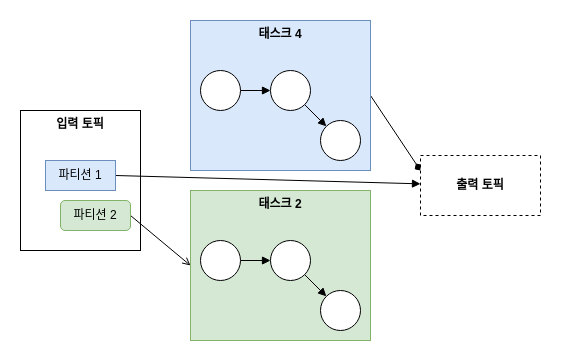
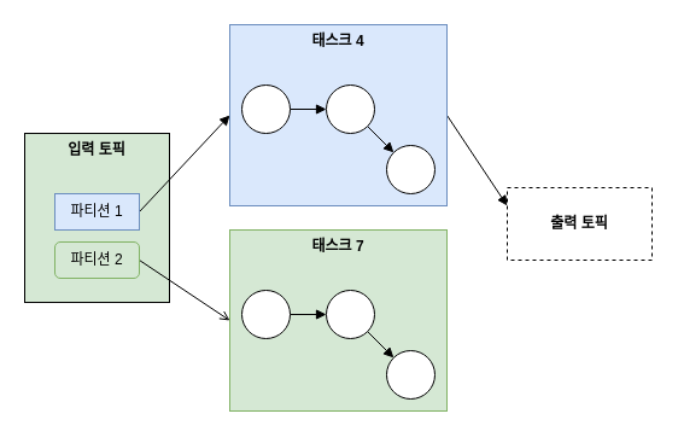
- <mxCell id="2" value="입력 토픽" style="rounded=0;whiteSpace=wrap;html=1;verticalAlign=top;fontStyle=1" vertex="1" parent="1"><mxGeometry x="20" y="110" width="120" height="140" as="geometry" /></mxCell>
+ <mxCell id="2" value="입력 토픽" style="rounded=0;whiteSpace=wrap;html=1;verticalAlign=top;fontStyle=1;fillColor=#d5e8d4;" vertex="1" parent="1"><mxGeometry x="20" y="110" width="120" height="140" as="geometry" /></mxCell>
- <mxCell id="7" style="rounded=0;orthogonalLoop=1;jettySize=auto;html=1;entryX=0;entryY=0.25;entryDx=0;entryDy=0;endArrow=diamond;endFill=1;exitX=1;exitY=0.5;exitDx=0;exitDy=0;" edge="1" parent="1" source="8" target="20"><mxGeometry relative="1" as="geometry" /></mxCell>
+ <mxCell id="7" style="rounded=0;orthogonalLoop=1;jettySize=auto;html=1;entryX=0;entryY=0.25;entryDx=0;entryDy=0;endArrow=block;endFill=1;exitX=1;exitY=0.5;exitDx=0;exitDy=0;" edge="1" parent="1" source="8" target="20"><mxGeometry relative="1" as="geometry" /></mxCell>
- <mxCell id="3" style="rounded=0;orthogonalLoop=1;jettySize=auto;html=1;endArrow=block;endFill=1;exitX=1;exitY=0.5;exitDx=0;exitDy=0;" edge="1" parent="1" source="4" target="20"><mxGeometry relative="1" as="geometry" /></mxCell>
+ <mxCell id="3" style="rounded=0;orthogonalLoop=1;jettySize=auto;html=1;entryX=0;entryY=0.5;entryDx=0;entryDy=0;endArrow=block;endFill=1;exitX=1;exitY=0.5;exitDx=0;exitDy=0;" edge="1" parent="1" source="4" target="8"><mxGeometry relative="1" as="geometry" /></mxCell>
- <mxCell id="14" value="태스크 2" style="rounded=0;whiteSpace=wrap;html=1;verticalAlign=top;fontStyle=1;fillColor=#d5e8d4;strokeColor=#82b366;" vertex="1" parent="1"><mxGeometry x="190" y="190" width="180" height="150" as="geometry" /></mxCell>
+ <mxCell id="14" value="태스크 7" style="rounded=0;whiteSpace=wrap;html=1;verticalAlign=top;fontStyle=1;fillColor=#d5e8d4;strokeColor=#82b366;" vertex="1" parent="1"><mxGeometry x="190" y="190" width="180" height="150" as="geometry" /></mxCell>
- <mxCell id="6" value="파티션 2" style="rounded=1;whiteSpace=wrap;html=1;fillColor=#d5e8d4;strokeColor=#82b366;" vertex="1" parent="1"><mxGeometry x="60" y="200" width="70" height="30" as="geometry" /></mxCell>
+ <mxCell id="6" value="파티션 2" style="rounded=1;whiteSpace=wrap;html=1;fillColor=#d5e8d4;strokeColor=#82b366;" vertex="1" parent="1"><mxGeometry x="45" y="200" width="70" height="30" as="geometry" /></mxCell>
